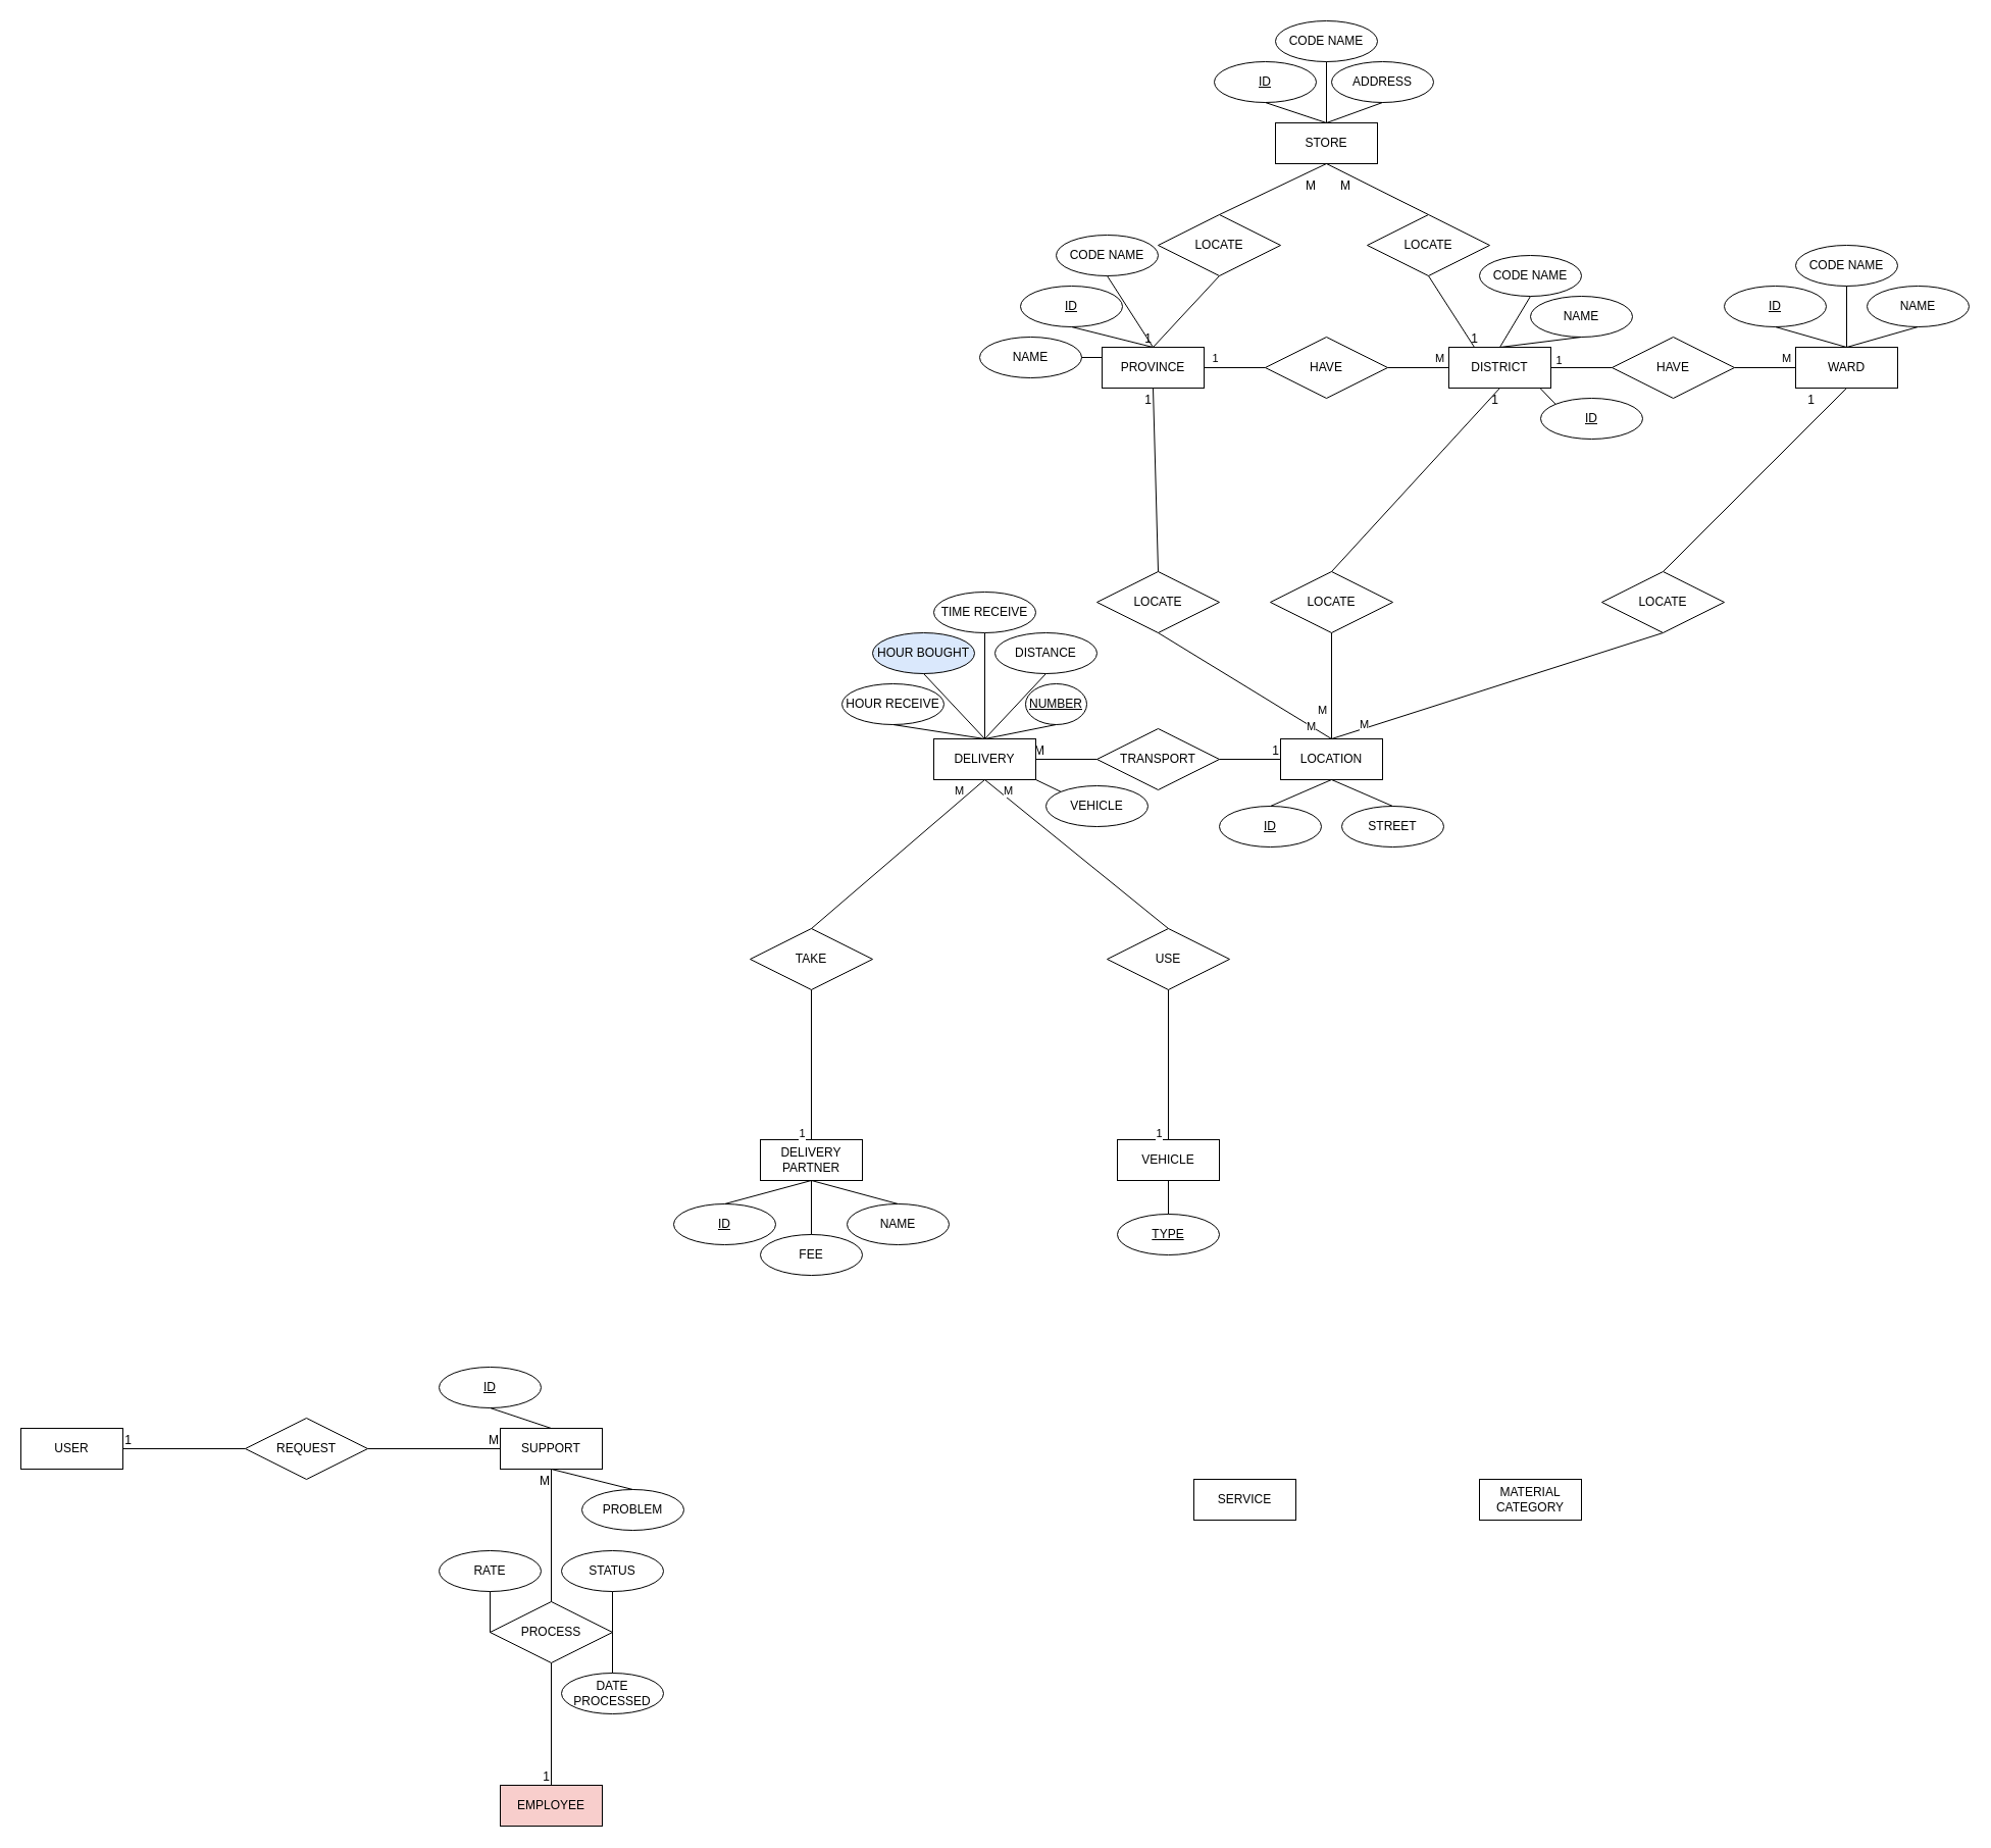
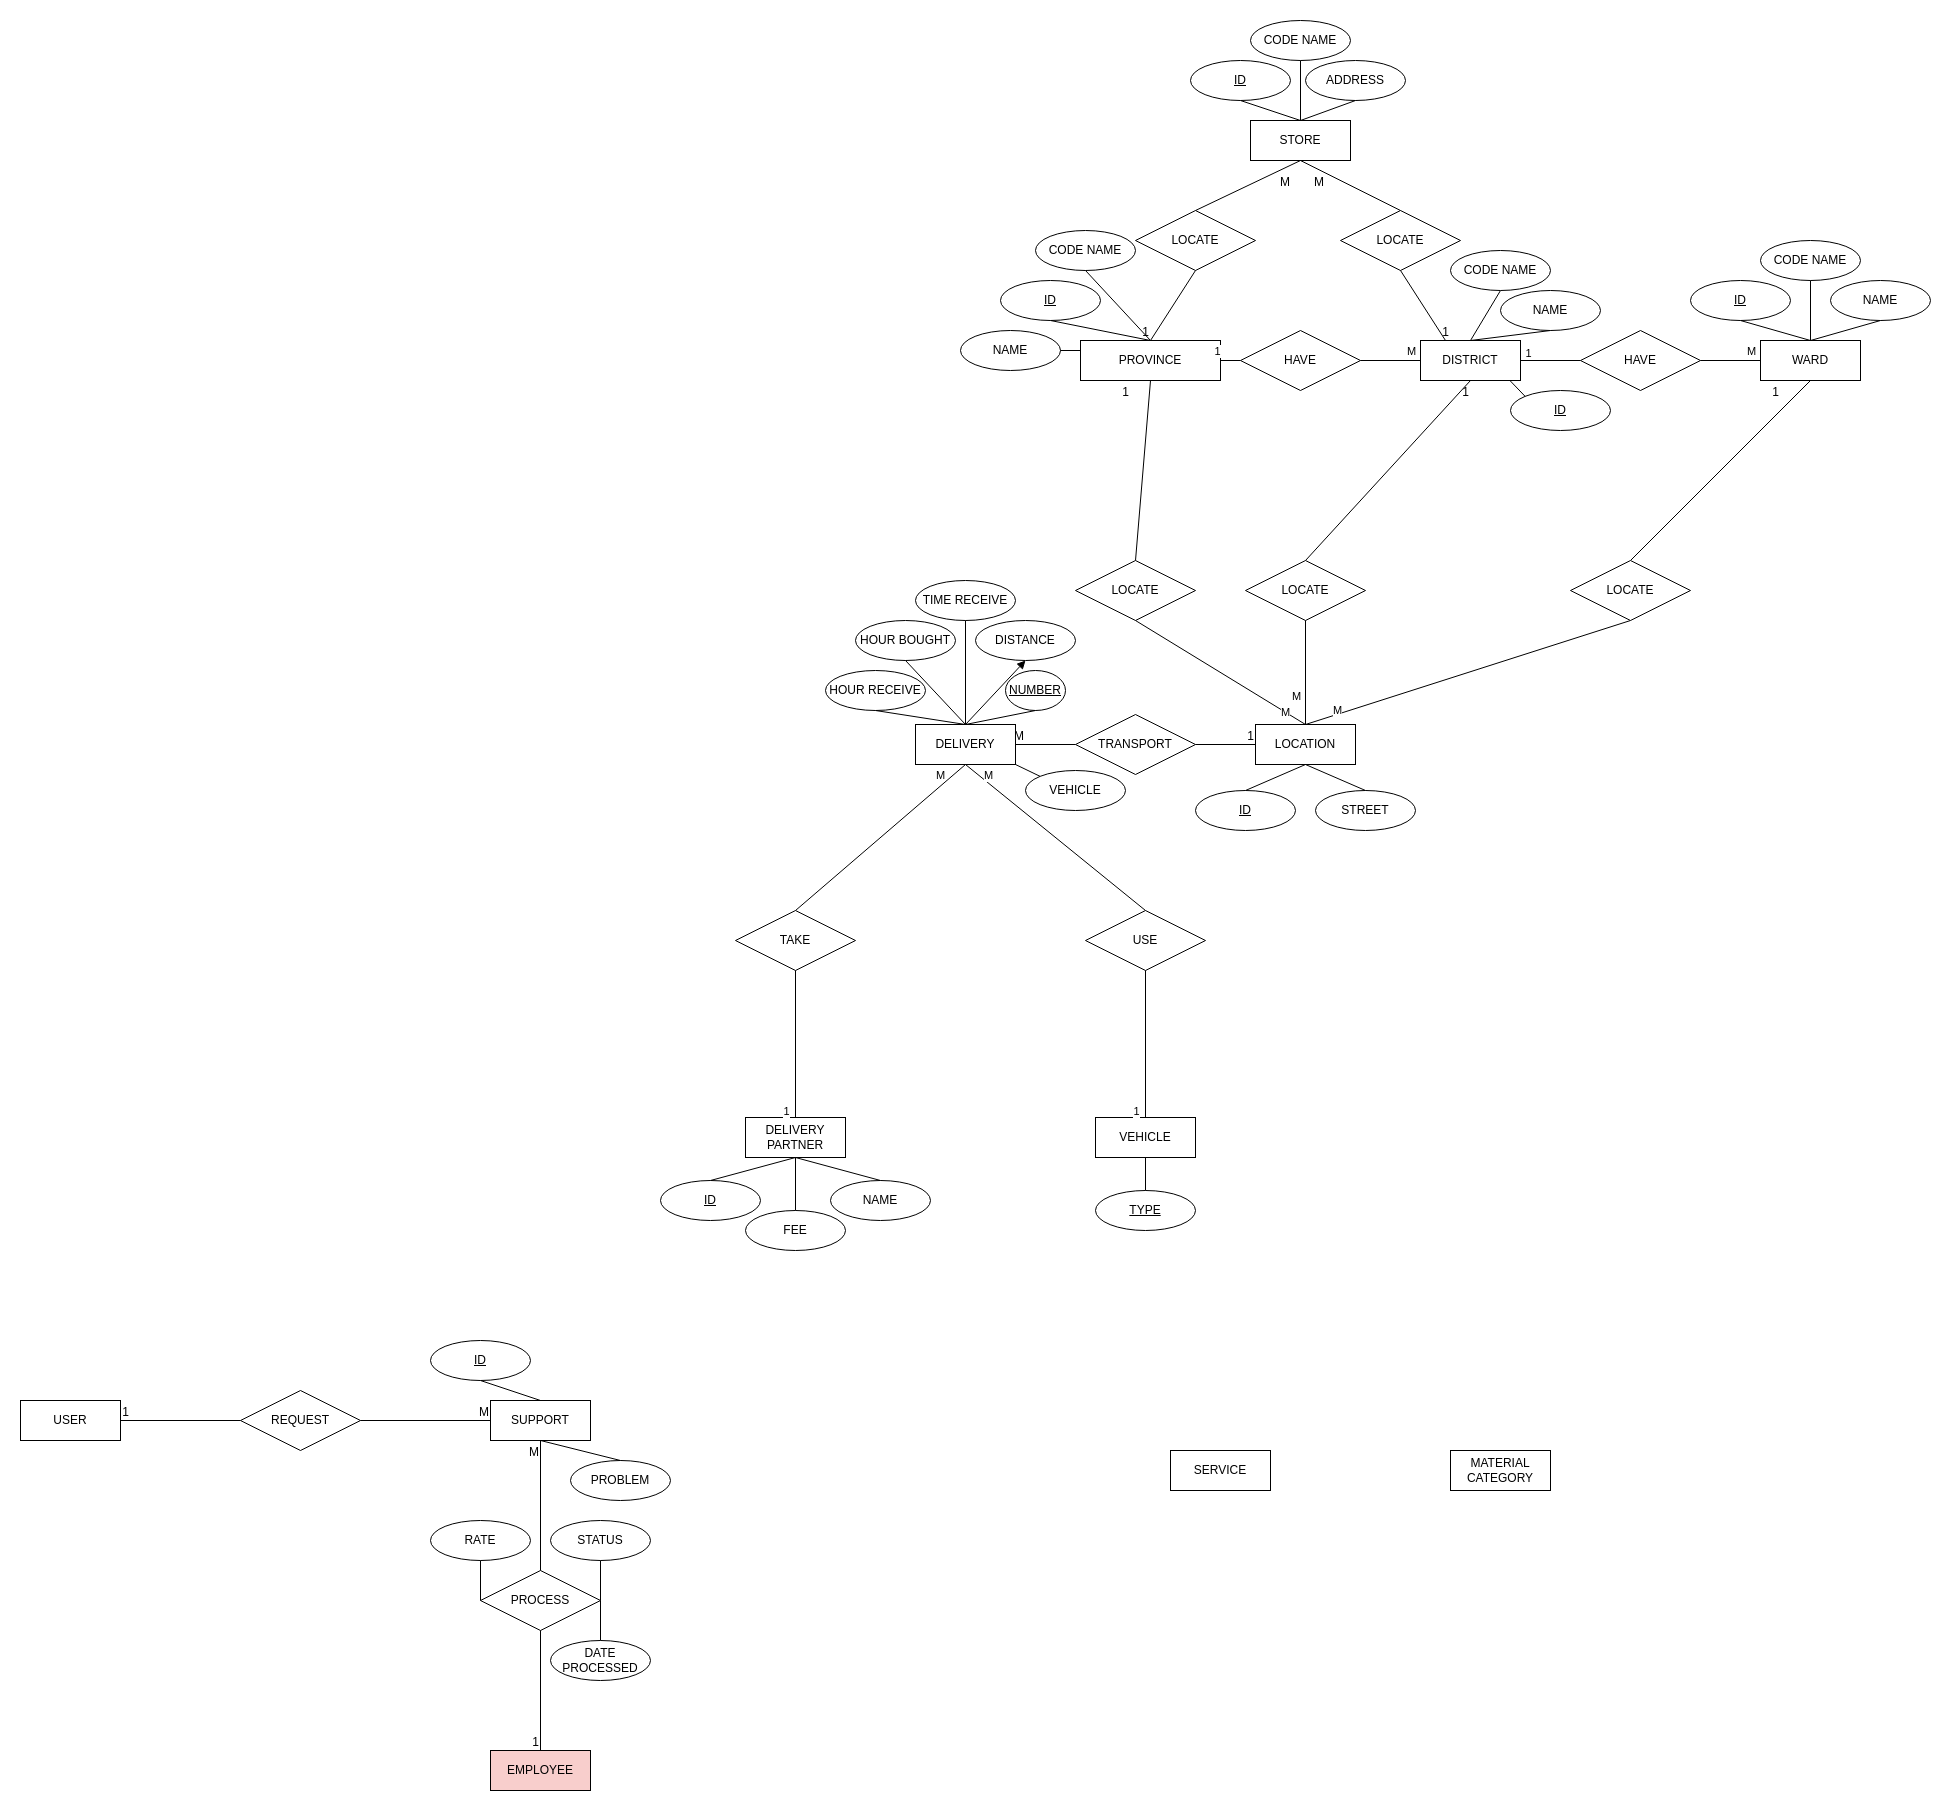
- <mxCell id="2" value="PROVINCE" style="whiteSpace=wrap;html=1;align=center;" parent="1" vertex="1"><mxGeometry x="1080" y="340" width="100" height="40" as="geometry" /></mxCell>
+ <mxCell id="2" value="PROVINCE" style="whiteSpace=wrap;html=1;align=center;" parent="1" vertex="1"><mxGeometry x="1080" y="340" width="140" height="40" as="geometry" /></mxCell>
- <mxCell id="63" value="HOUR BOUGHT" style="ellipse;whiteSpace=wrap;html=1;align=center;fillColor=#dae8fc;" parent="1" vertex="1"><mxGeometry x="855" y="620" width="100" height="40" as="geometry" /></mxCell>
+ <mxCell id="63" value="HOUR BOUGHT" style="ellipse;whiteSpace=wrap;html=1;align=center;" parent="1" vertex="1"><mxGeometry x="855" y="620" width="100" height="40" as="geometry" /></mxCell>
- <mxCell id="62" value="" style="endArrow=none;html=1;rounded=0;exitX=0.5;exitY=0;exitDx=0;exitDy=0;entryX=0.5;entryY=1;entryDx=0;entryDy=0;" parent="1" source="53" target="60" edge="1"><mxGeometry relative="1" as="geometry"><mxPoint x="1045" y="650" as="sourcePoint" /><mxPoint x="1205" y="650" as="targetPoint" /></mxGeometry></mxCell>
+ <mxCell id="62" value="" style="endArrow=block;html=1;rounded=0;exitX=0.5;exitY=0;exitDx=0;exitDy=0;entryX=0.5;entryY=1;entryDx=0;entryDy=0;" parent="1" source="53" target="60" edge="1"><mxGeometry relative="1" as="geometry"><mxPoint x="1045" y="650" as="sourcePoint" /><mxPoint x="1205" y="650" as="targetPoint" /></mxGeometry></mxCell>
